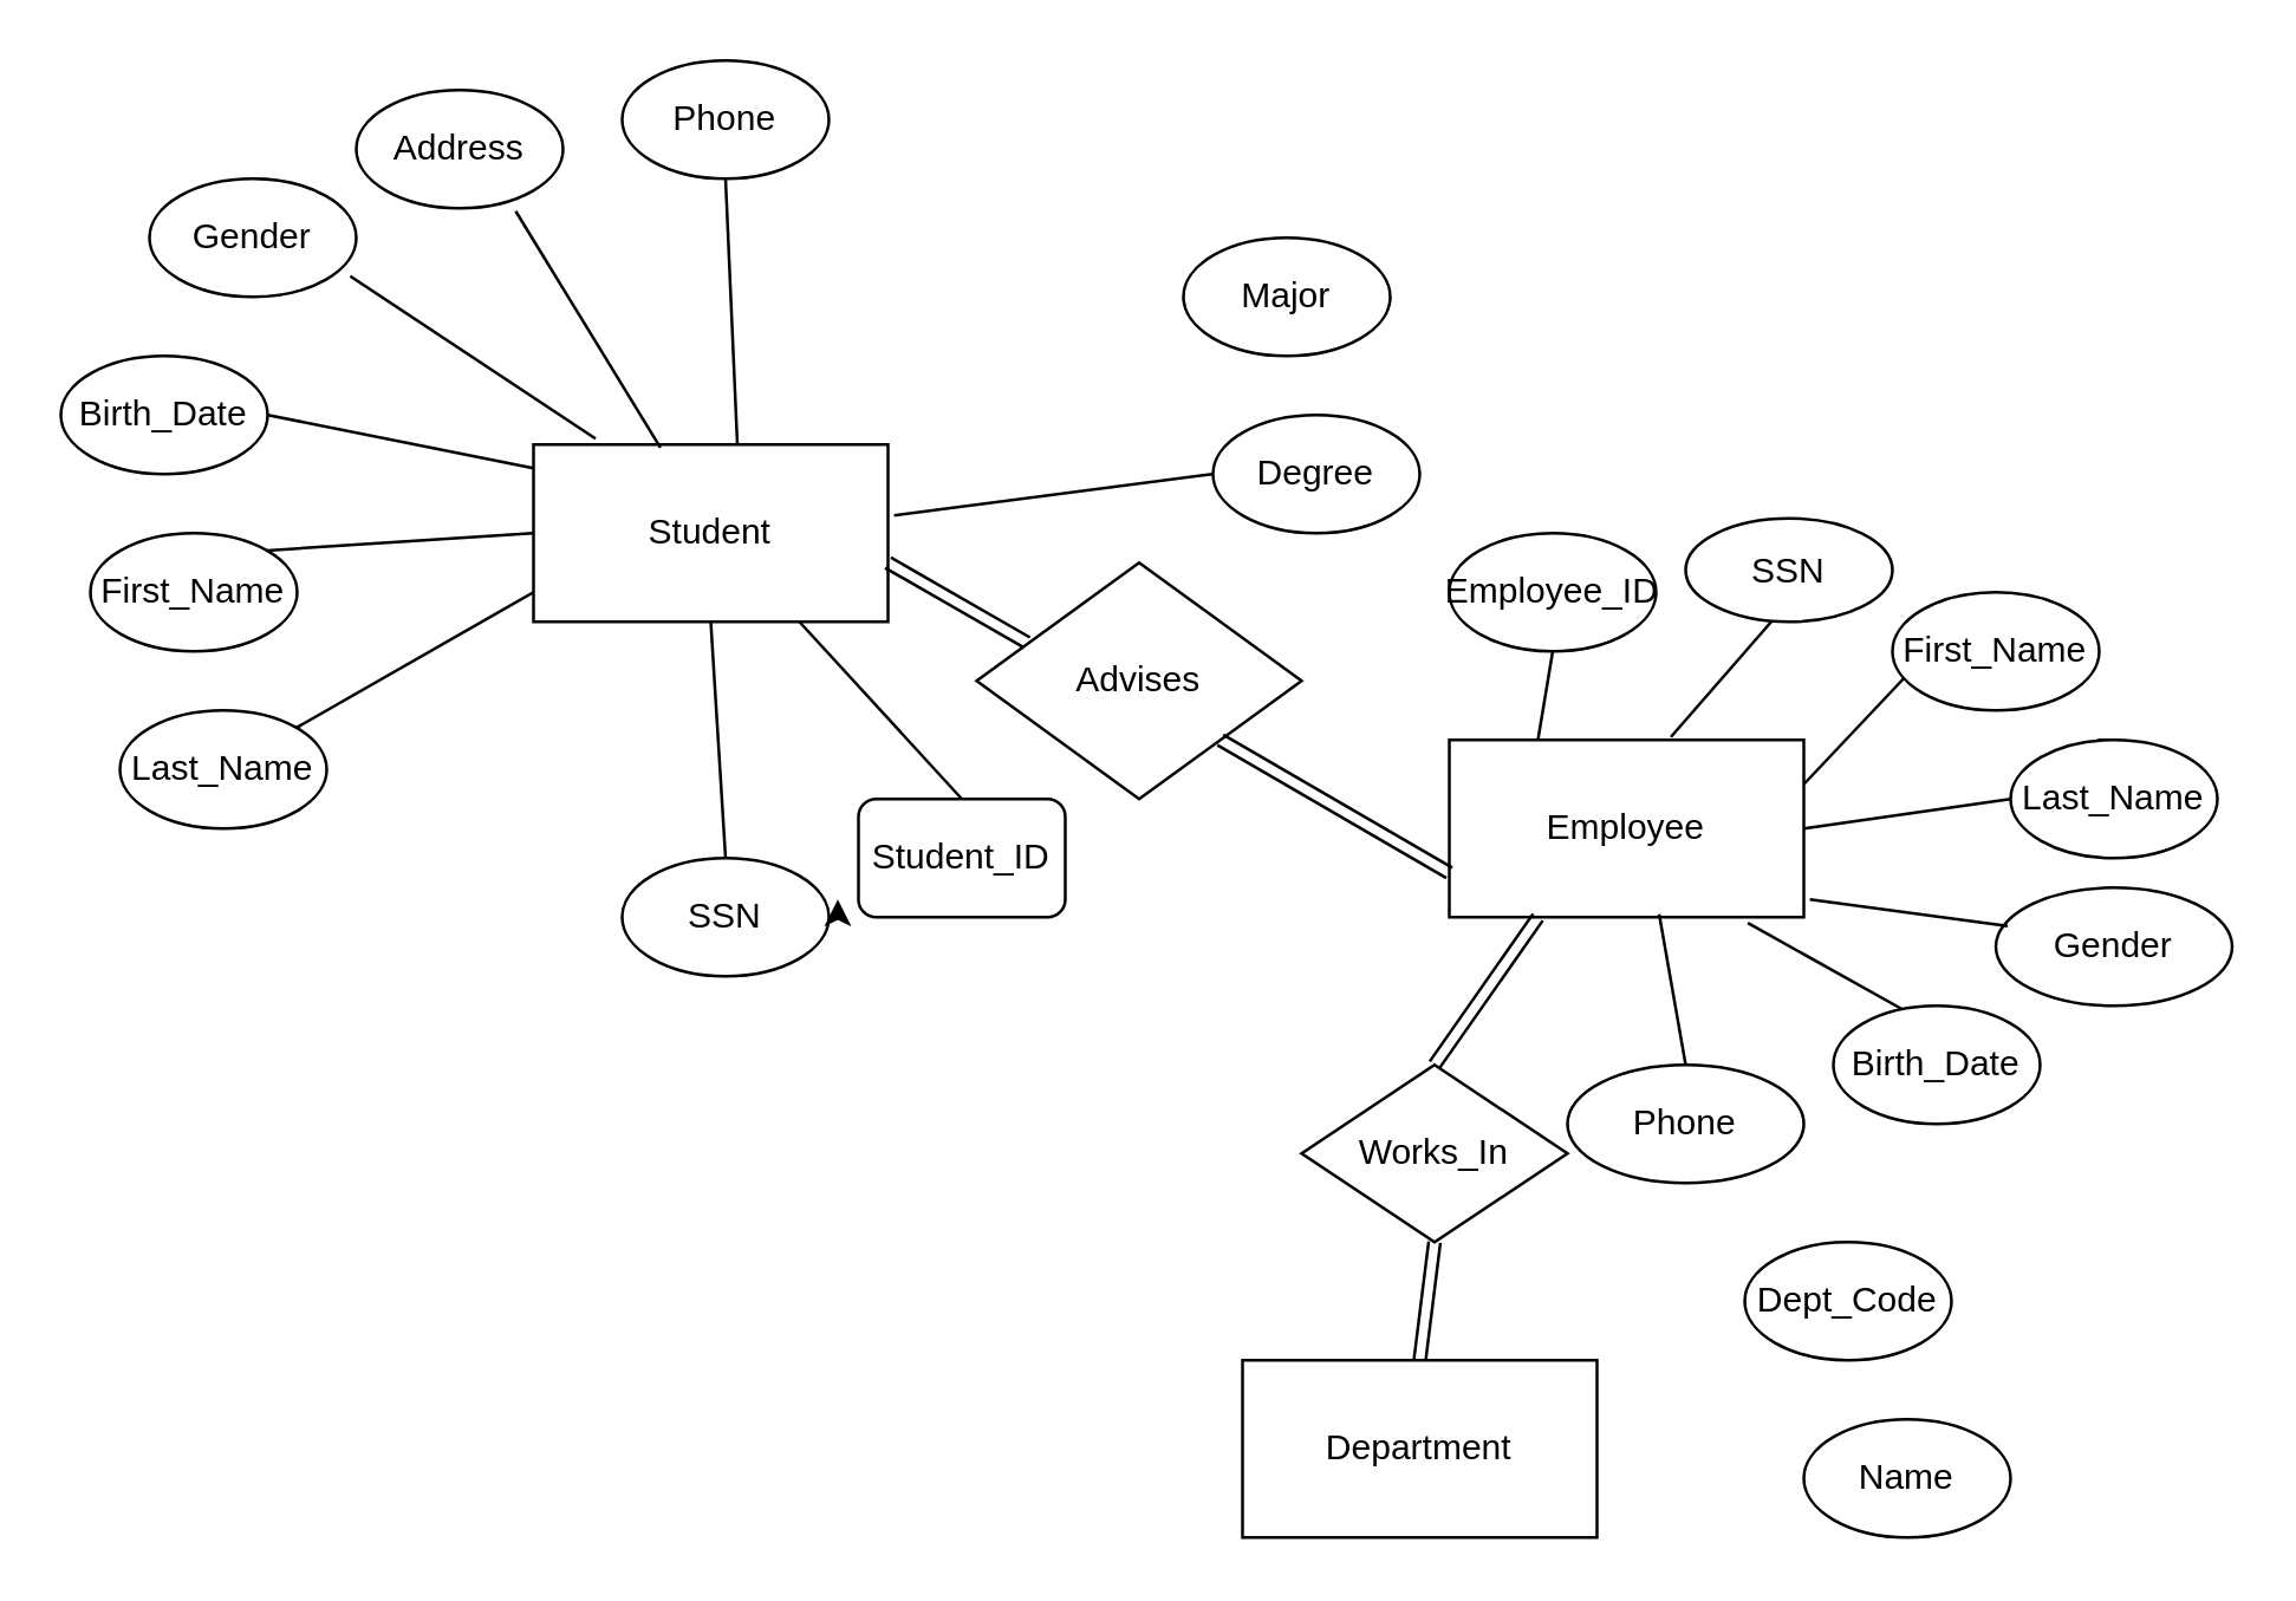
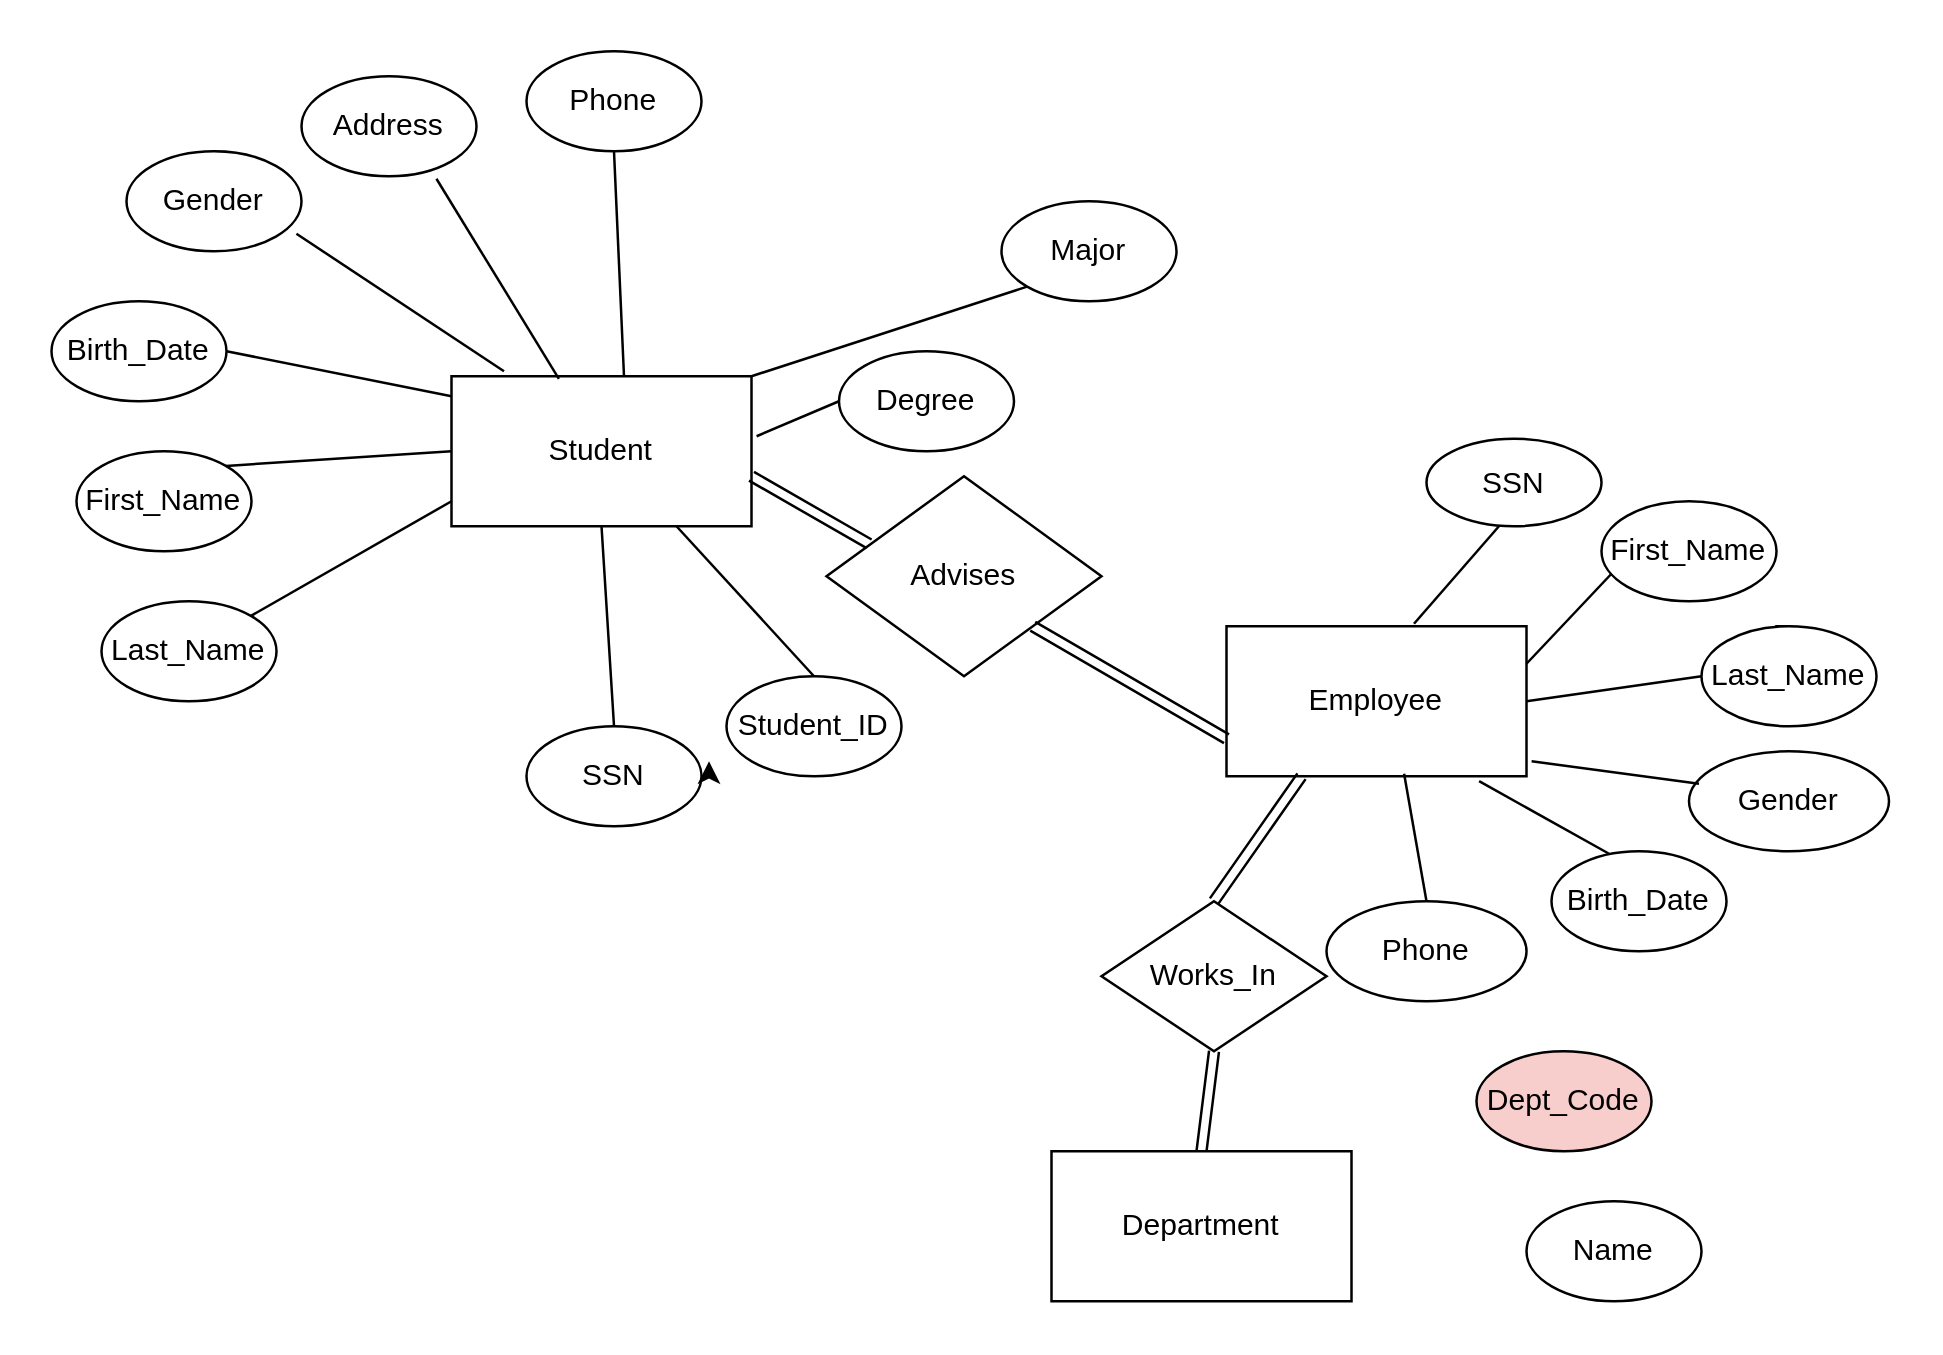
+ <mxCell id="22" value="" style="endArrow=none;html=1;rounded=0;entryX=0;entryY=1;entryDx=0;entryDy=0;exitX=1;exitY=0;exitDx=0;exitDy=0;" edge="1" parent="1" source="2" target="14"><mxGeometry width="50" height="50" relative="1" as="geometry"><mxPoint x="320" y="160" as="sourcePoint" /><mxPoint x="370" y="110" as="targetPoint" /></mxGeometry></mxCell>
- <mxCell id="15" value="Degree" style="ellipse;whiteSpace=wrap;html=1;" vertex="1" parent="1"><mxGeometry x="410" y="140" width="70" height="40" as="geometry" /></mxCell>
+ <mxCell id="15" value="Degree" style="ellipse;whiteSpace=wrap;html=1;" vertex="1" parent="1"><mxGeometry x="335" y="140" width="70" height="40" as="geometry" /></mxCell>
- <mxCell id="28" value="Employee_ID" style="ellipse;whiteSpace=wrap;html=1;" vertex="1" parent="1"><mxGeometry x="490" y="180" width="70" height="40" as="geometry" /></mxCell>
- <mxCell id="36" value="" style="endArrow=none;html=1;rounded=0;exitX=0.25;exitY=0;exitDx=0;exitDy=0;entryX=0.5;entryY=1;entryDx=0;entryDy=0;" edge="1" parent="1" source="24" target="28"><mxGeometry width="50" height="50" relative="1" as="geometry"><mxPoint x="500" y="260" as="sourcePoint" /><mxPoint x="550" y="210" as="targetPoint" /></mxGeometry></mxCell>
- <mxCell id="3" value="Student_ID" style="whiteSpace=wrap;html=1;rounded=1;" vertex="1" parent="1"><mxGeometry x="290" y="270" width="70" height="40" as="geometry" /></mxCell>
+ <mxCell id="3" value="Student_ID" style="ellipse;whiteSpace=wrap;html=1;" vertex="1" parent="1"><mxGeometry x="290" y="270" width="70" height="40" as="geometry" /></mxCell>
- <mxCell id="47" value="Dept_Code" style="ellipse;whiteSpace=wrap;html=1;" vertex="1" parent="1"><mxGeometry x="590" y="420" width="70" height="40" as="geometry" /></mxCell>
+ <mxCell id="47" value="Dept_Code" style="ellipse;whiteSpace=wrap;html=1;fillColor=#f8cecc;" vertex="1" parent="1"><mxGeometry x="590" y="420" width="70" height="40" as="geometry" /></mxCell>
